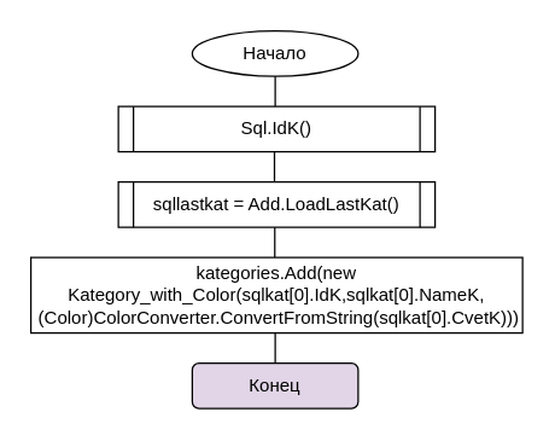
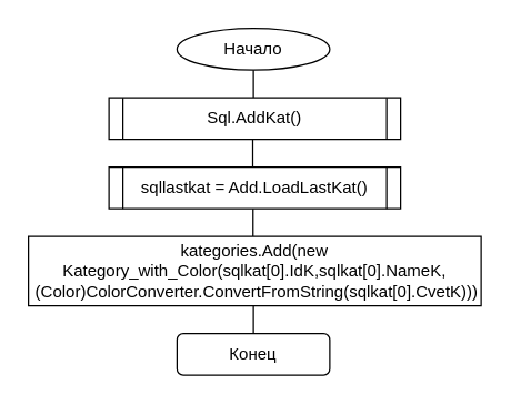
- <mxCell id="5" value="Sql.IdK()" style="rounded=0;whiteSpace=wrap;html=1;" parent="4" vertex="1"><mxGeometry width="210" height="30" as="geometry" /></mxCell>
+ <mxCell id="5" value="Sql.AddKat()" style="rounded=0;whiteSpace=wrap;html=1;" parent="4" vertex="1"><mxGeometry width="210" height="30" as="geometry" /></mxCell>
- <mxCell id="15" value="Конец" style="rounded=1;whiteSpace=wrap;html=1;fillColor=#e1d5e7;" parent="1" vertex="1"><mxGeometry x="127" y="240" width="110" height="30" as="geometry" /></mxCell>
+ <mxCell id="15" value="Конец" style="rounded=1;whiteSpace=wrap;html=1;" parent="1" vertex="1"><mxGeometry x="127" y="240" width="110" height="30" as="geometry" /></mxCell>
